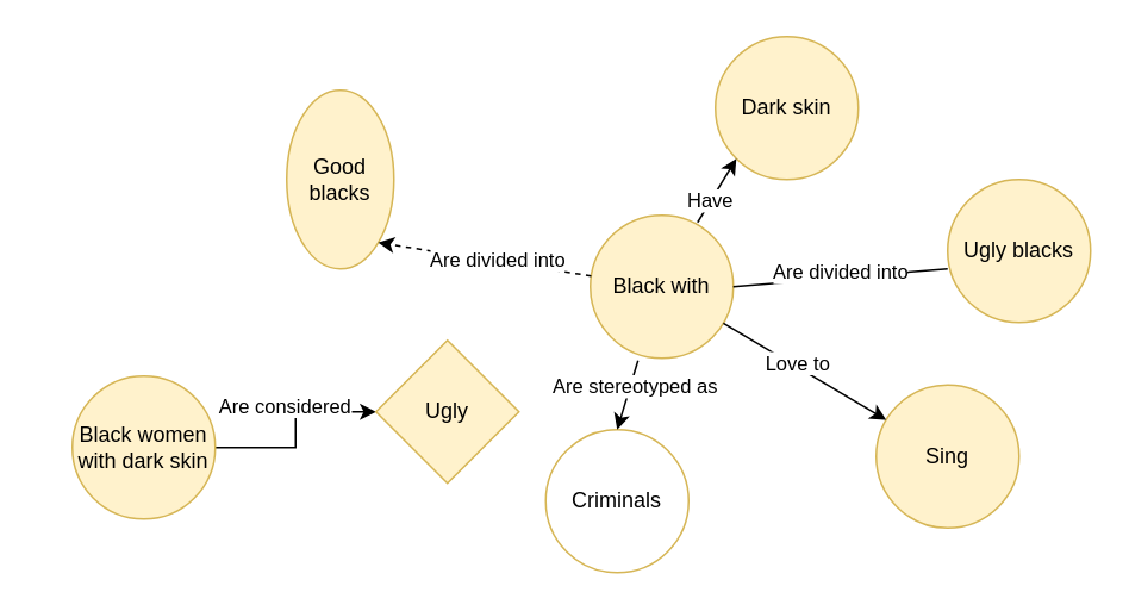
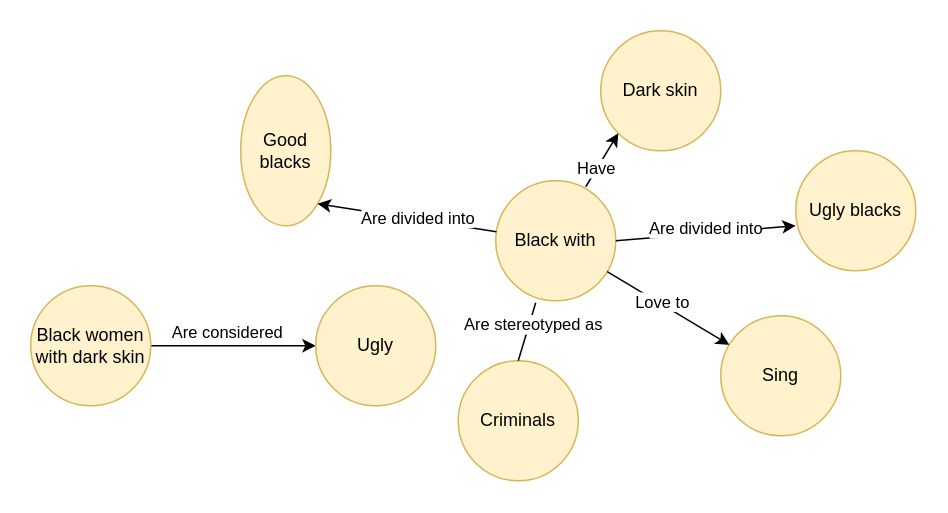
- <mxCell id="14" value="" style="endArrow=classic;html=1;rounded=0;entryX=1;entryY=1;entryDx=0;entryDy=0;dashed=1;" edge="1" parent="1" source="2" target="6"><mxGeometry width="50" height="50" relative="1" as="geometry"><mxPoint x="360" y="220" as="sourcePoint" /><mxPoint x="410" y="170" as="targetPoint" /></mxGeometry></mxCell>
+ <mxCell id="14" value="" style="endArrow=classic;html=1;rounded=0;entryX=1;entryY=1;entryDx=0;entryDy=0;" edge="1" parent="1" source="2" target="6"><mxGeometry width="50" height="50" relative="1" as="geometry"><mxPoint x="360" y="220" as="sourcePoint" /><mxPoint x="410" y="170" as="targetPoint" /></mxGeometry></mxCell>
- <mxCell id="16" value="" style="endArrow=none;html=1;rounded=0;entryX=0;entryY=0.625;entryDx=0;entryDy=0;entryPerimeter=0;exitX=1;exitY=0.5;exitDx=0;exitDy=0;" edge="1" parent="1" source="2" target="4"><mxGeometry width="50" height="50" relative="1" as="geometry"><mxPoint x="360" y="220" as="sourcePoint" /><mxPoint x="410" y="170" as="targetPoint" /></mxGeometry></mxCell>
+ <mxCell id="16" value="" style="endArrow=classic;html=1;rounded=0;entryX=0;entryY=0.625;entryDx=0;entryDy=0;entryPerimeter=0;exitX=1;exitY=0.5;exitDx=0;exitDy=0;" edge="1" parent="1" source="2" target="4"><mxGeometry width="50" height="50" relative="1" as="geometry"><mxPoint x="360" y="220" as="sourcePoint" /><mxPoint x="410" y="170" as="targetPoint" /></mxGeometry></mxCell>
- <mxCell id="10" value="Ugly" style="rhombus;whiteSpace=wrap;html=1;aspect=fixed;fillColor=#fff2cc;strokeColor=#d6b656;" vertex="1" parent="1"><mxGeometry x="210" y="190" width="80" height="80" as="geometry" /></mxCell>
+ <mxCell id="10" value="Ugly" style="ellipse;whiteSpace=wrap;html=1;aspect=fixed;fillColor=#fff2cc;strokeColor=#d6b656;" vertex="1" parent="1"><mxGeometry x="210" y="190" width="80" height="80" as="geometry" /></mxCell>
- <mxCell id="12" value="" style="endArrow=classic;html=1;rounded=0;exitX=0.333;exitY=1.017;exitDx=0;exitDy=0;exitPerimeter=0;entryX=0.5;entryY=0;entryDx=0;entryDy=0;" edge="1" parent="1" source="2" target="11"><mxGeometry width="50" height="50" relative="1" as="geometry"><mxPoint x="360" y="220" as="sourcePoint" /><mxPoint x="410" y="170" as="targetPoint" /></mxGeometry></mxCell>
+ <mxCell id="12" value="" style="endArrow=none;html=1;rounded=0;exitX=0.333;exitY=1.017;exitDx=0;exitDy=0;exitPerimeter=0;entryX=0.5;entryY=0;entryDx=0;entryDy=0;" edge="1" parent="1" source="2" target="11"><mxGeometry width="50" height="50" relative="1" as="geometry"><mxPoint x="360" y="220" as="sourcePoint" /><mxPoint x="410" y="170" as="targetPoint" /></mxGeometry></mxCell>
- <mxCell id="9" value="Black women with dark skin" style="ellipse;whiteSpace=wrap;html=1;aspect=fixed;fillColor=#fff2cc;strokeColor=#d6b656;" vertex="1" parent="1"><mxGeometry x="40" y="210" width="80" height="80" as="geometry" /></mxCell>
+ <mxCell id="9" value="Black women with dark skin" style="ellipse;whiteSpace=wrap;html=1;aspect=fixed;fillColor=#fff2cc;strokeColor=#d6b656;" vertex="1" parent="1"><mxGeometry x="20" y="190" width="80" height="80" as="geometry" /></mxCell>
- <mxCell id="5" value="Sing" style="ellipse;whiteSpace=wrap;html=1;aspect=fixed;fillColor=#fff2cc;strokeColor=#d6b656;" vertex="1" parent="1"><mxGeometry x="490" y="215" width="80" height="80" as="geometry" /></mxCell>
+ <mxCell id="5" value="Sing" style="ellipse;whiteSpace=wrap;html=1;aspect=fixed;fillColor=#fff2cc;strokeColor=#d6b656;" vertex="1" parent="1"><mxGeometry x="480" y="210" width="80" height="80" as="geometry" /></mxCell>
- <mxCell id="11" value="Criminals" style="ellipse;whiteSpace=wrap;html=1;aspect=fixed;fillColor=#ffffff;strokeColor=#d6b656;" vertex="1" parent="1"><mxGeometry x="305" y="240" width="80" height="80" as="geometry" /></mxCell>
+ <mxCell id="11" value="Criminals" style="ellipse;whiteSpace=wrap;html=1;aspect=fixed;fillColor=#fff2cc;strokeColor=#d6b656;" vertex="1" parent="1"><mxGeometry x="305" y="240" width="80" height="80" as="geometry" /></mxCell>
